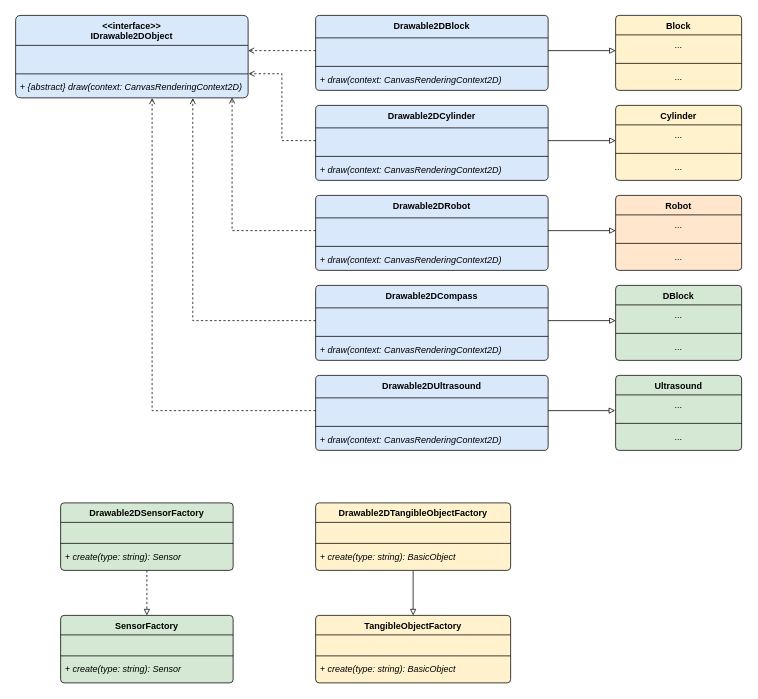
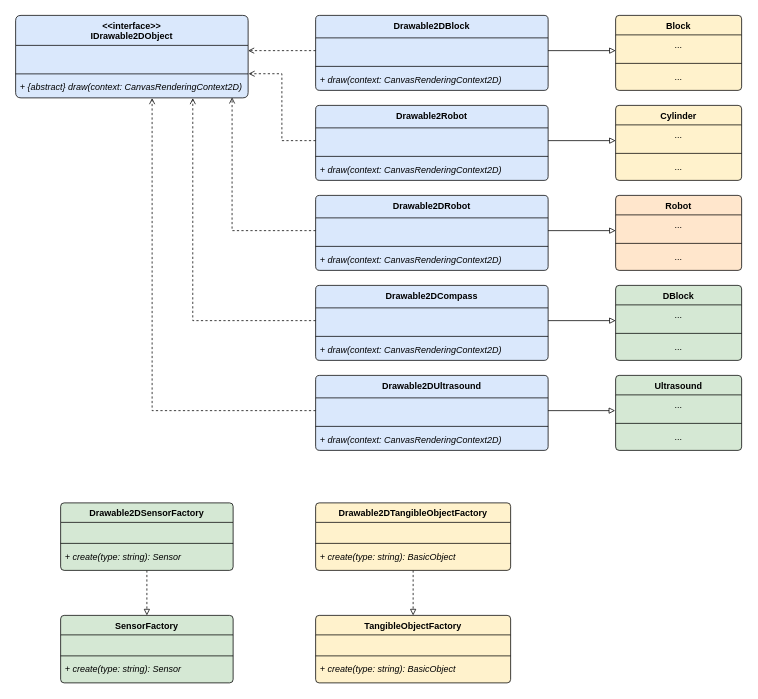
- <mxCell id="14" value="Drawable2DCylinder" style="swimlane;fontStyle=1;align=center;verticalAlign=top;childLayout=stackLayout;horizontal=1;startSize=30;horizontalStack=0;resizeParent=1;resizeParentMax=0;resizeLast=0;collapsible=1;marginBottom=0;rounded=1;arcSize=6;swimlaneFillColor=#DAE8FC;fillColor=#dae8fc;" vertex="1" parent="1"><mxGeometry x="420" y="140" width="310" height="100" as="geometry"><mxRectangle x="770" y="200" width="110" height="26" as="alternateBounds" /></mxGeometry></mxCell>
+ <mxCell id="14" value="Drawable2Robot" style="swimlane;fontStyle=1;align=center;verticalAlign=top;childLayout=stackLayout;horizontal=1;startSize=30;horizontalStack=0;resizeParent=1;resizeParentMax=0;resizeLast=0;collapsible=1;marginBottom=0;rounded=1;arcSize=6;swimlaneFillColor=#DAE8FC;fillColor=#dae8fc;" vertex="1" parent="1"><mxGeometry x="420" y="140" width="310" height="100" as="geometry"><mxRectangle x="770" y="200" width="110" height="26" as="alternateBounds" /></mxGeometry></mxCell>
- <mxCell id="61" style="edgeStyle=orthogonalEdgeStyle;rounded=0;orthogonalLoop=1;jettySize=auto;html=1;entryX=0.5;entryY=0;entryDx=0;entryDy=0;endArrow=block;endFill=0;" edge="1" parent="1" source="62" target="70"><mxGeometry relative="1" as="geometry" /></mxCell>
+ <mxCell id="61" style="edgeStyle=orthogonalEdgeStyle;rounded=0;orthogonalLoop=1;jettySize=auto;html=1;entryX=0.5;entryY=0;entryDx=0;entryDy=0;endArrow=block;endFill=0;dashed=1;" edge="1" parent="1" source="62" target="70"><mxGeometry relative="1" as="geometry" /></mxCell>
